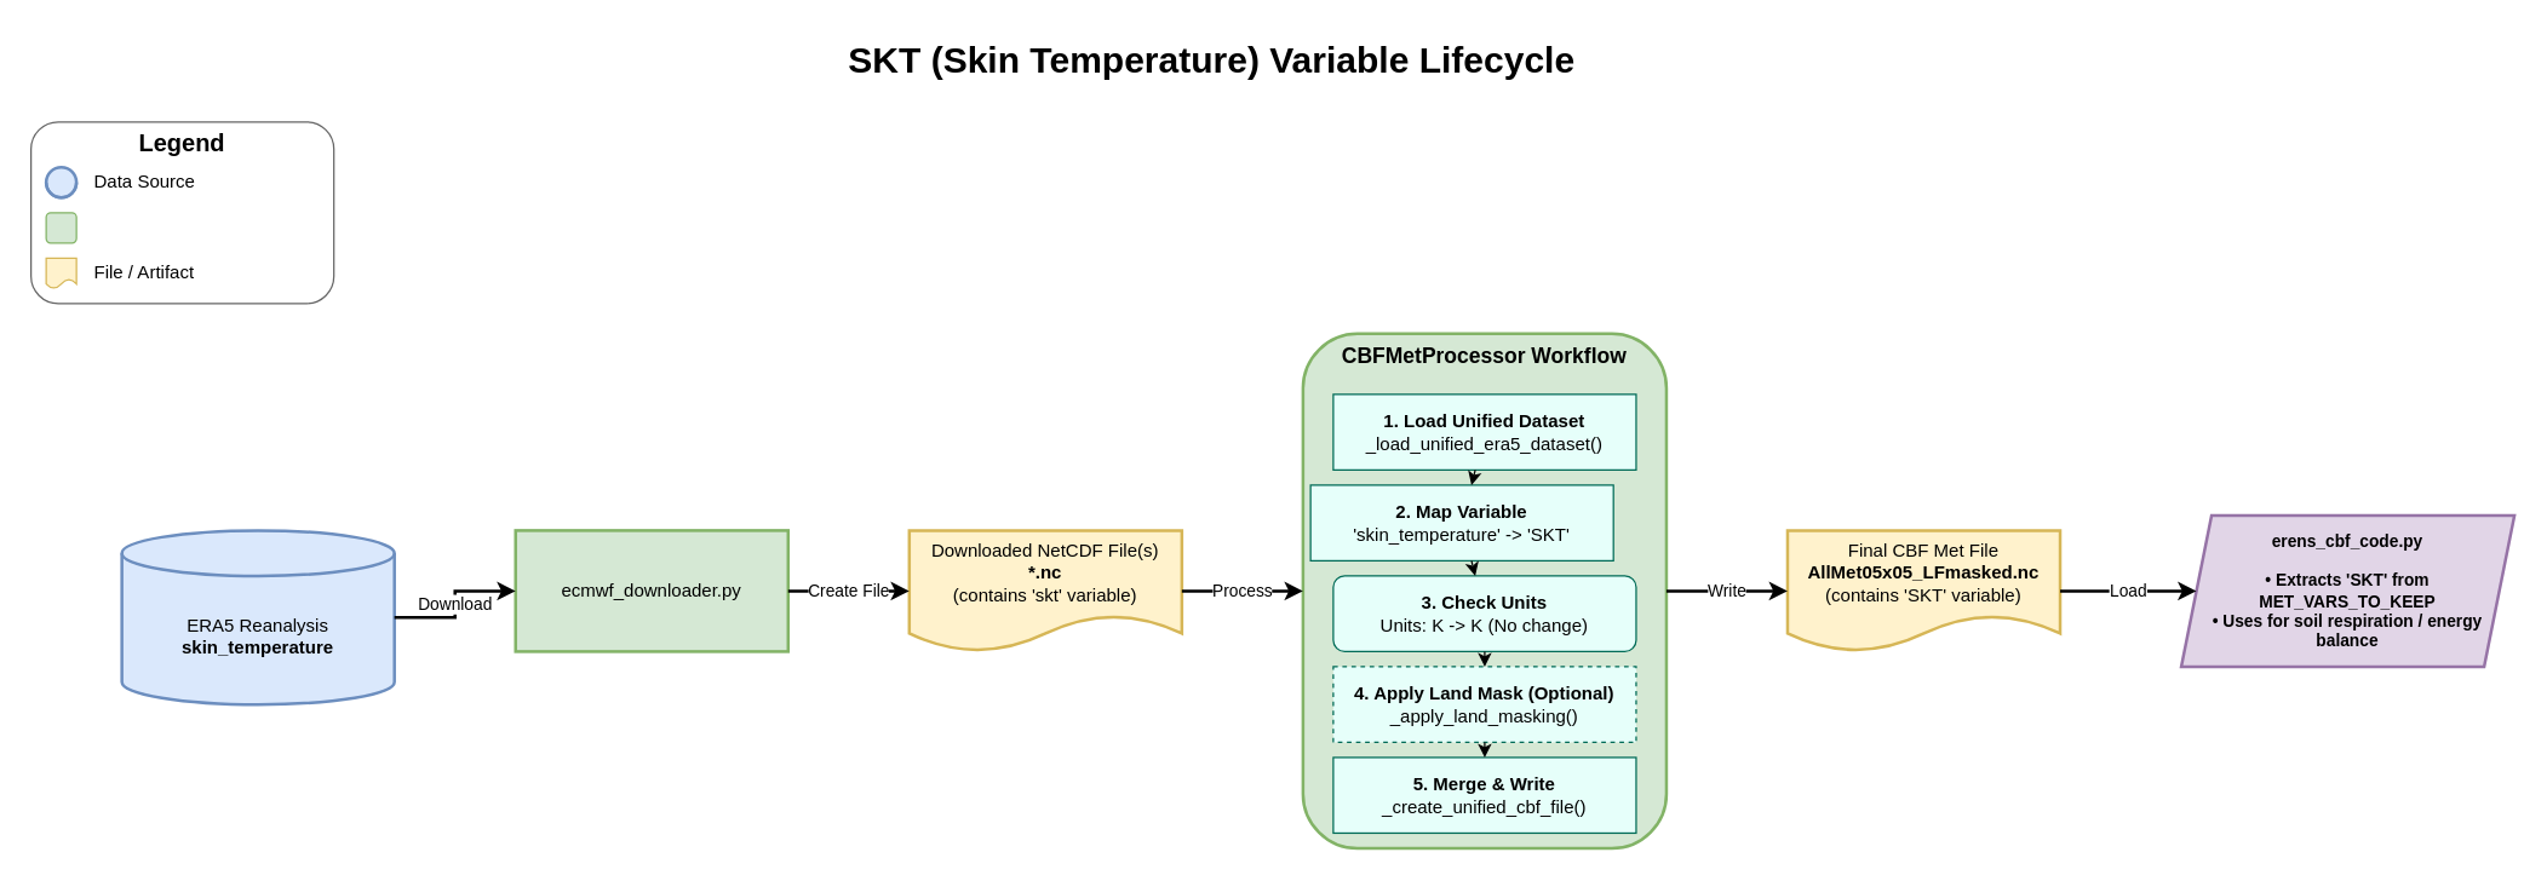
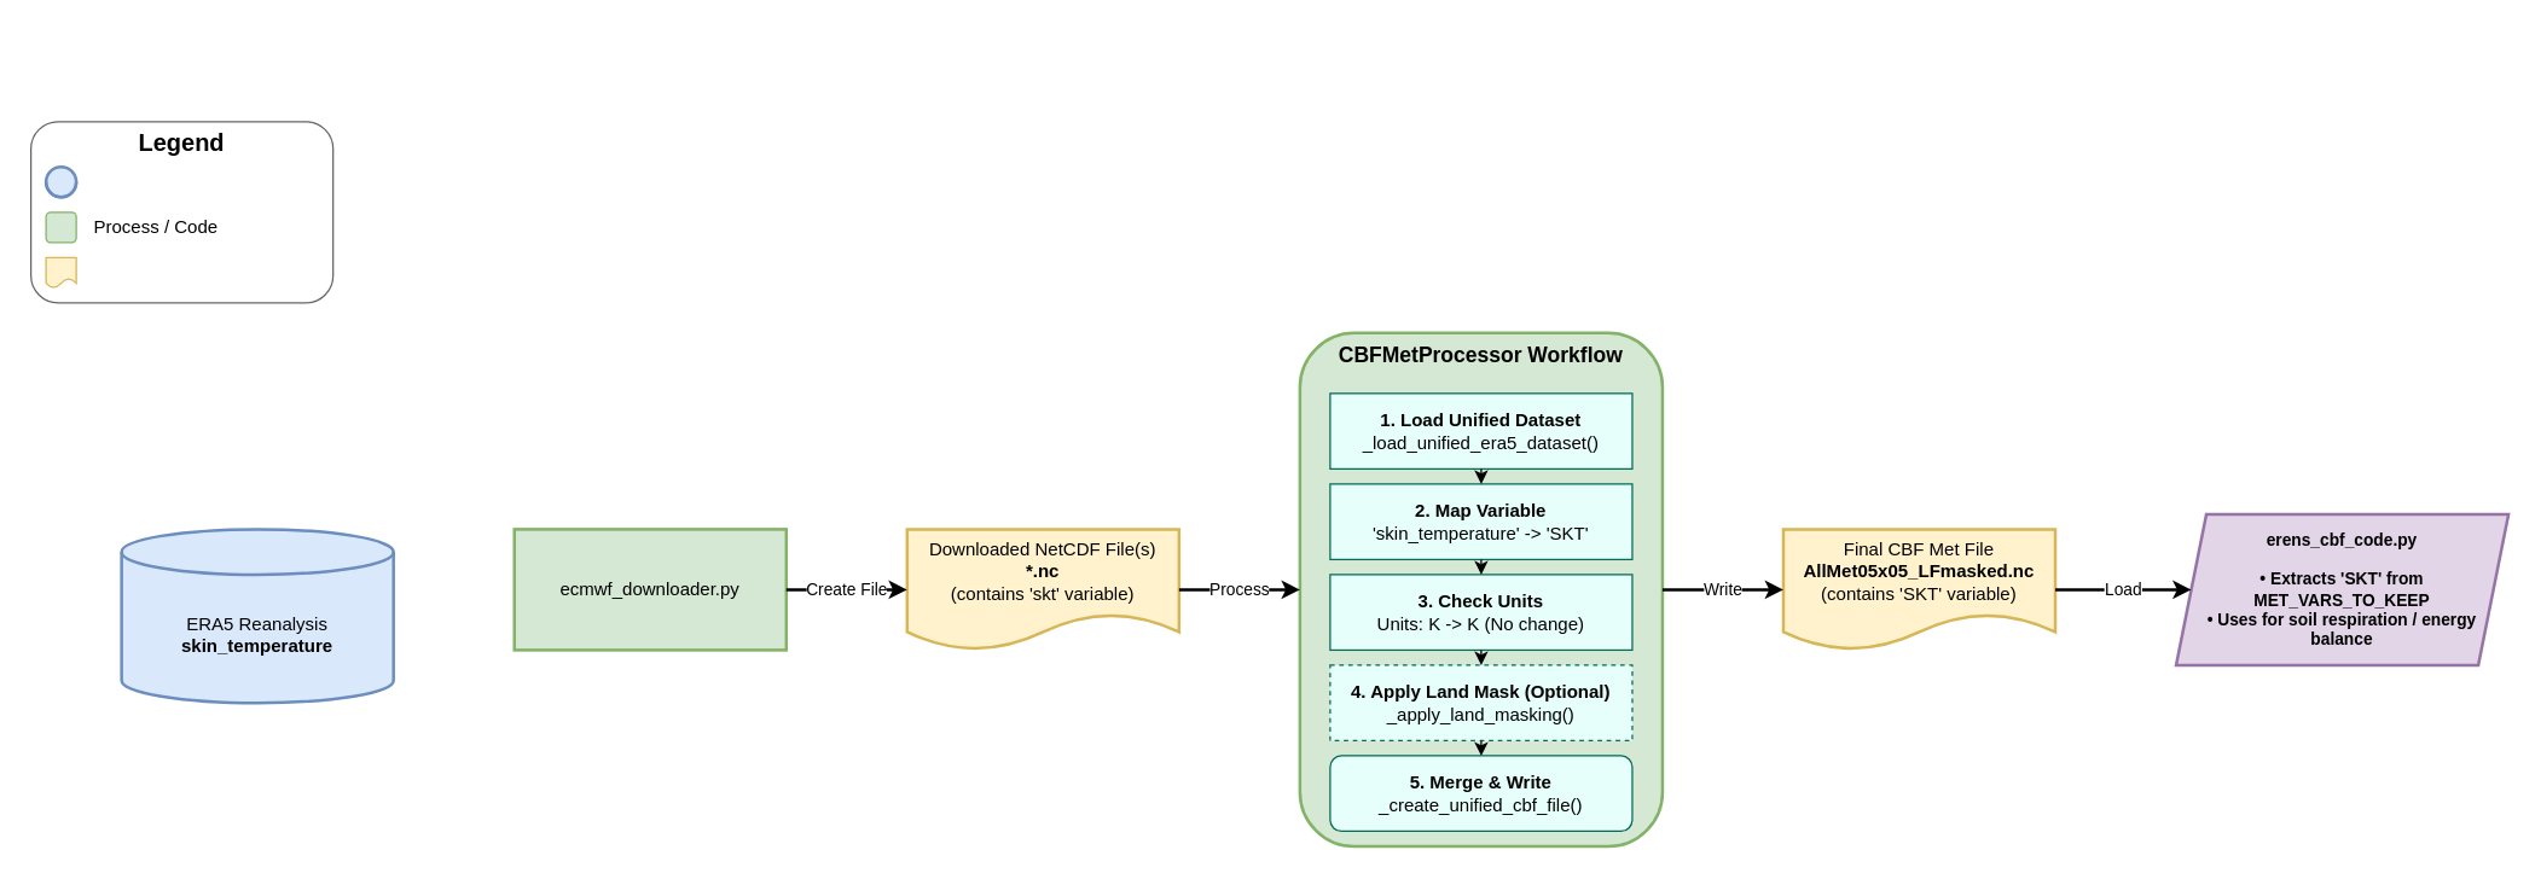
- <mxCell id="2" value="SKT (Skin Temperature) Variable Lifecycle" style="text;html=1;strokeColor=none;fillColor=none;align=center;verticalAlign=middle;whiteSpace=wrap;rounded=0;fontSize=24;fontStyle=1" parent="1" vertex="1"><mxGeometry x="200" y="20" width="1200" height="40" as="geometry" /></mxCell>
- <mxCell id="6" value="Data Source" style="text;html=1;strokeColor=none;fillColor=none;align=left;verticalAlign=middle;whiteSpace=wrap;rounded=0;" parent="1" vertex="1"><mxGeometry x="60" y="110" width="140" height="20" as="geometry" /></mxCell>
+ <mxCell id="8" value="Process / Code" style="text;html=1;strokeColor=none;fillColor=none;align=left;verticalAlign=middle;whiteSpace=wrap;rounded=0;" parent="1" vertex="1"><mxGeometry x="60" y="140" width="140" height="20" as="geometry" /></mxCell>
- <mxCell id="10" value="File / Artifact" style="text;html=1;strokeColor=none;fillColor=none;align=left;verticalAlign=middle;whiteSpace=wrap;rounded=0;" parent="1" vertex="1"><mxGeometry x="60" y="170" width="140" height="20" as="geometry" /></mxCell>
- <mxCell id="16" value="&lt;b&gt;2. Map Variable&lt;/b&gt;&lt;br&gt;'skin_temperature' -&amp;gt; 'SKT'" style="rounded=0;whiteSpace=wrap;html=1;align=center;fillColor=#e6fffa;strokeColor=#006b57;" parent="14" vertex="1"><mxGeometry x="5" y="100" width="200" height="50" as="geometry" /></mxCell>
+ <mxCell id="16" value="&lt;b&gt;2. Map Variable&lt;/b&gt;&lt;br&gt;'skin_temperature' -&amp;gt; 'SKT'" style="rounded=0;whiteSpace=wrap;html=1;align=center;fillColor=#e6fffa;strokeColor=#006b57;" parent="14" vertex="1"><mxGeometry x="20" y="100" width="200" height="50" as="geometry" /></mxCell>
- <mxCell id="22" value="Download" style="edgeStyle=orthogonalEdgeStyle;rounded=0;orthogonalLoop=1;jettySize=auto;html=1;endArrow=classic;endFill=1;strokeWidth=2;" parent="1" source="11" target="12" edge="1"><mxGeometry relative="1" as="geometry" /></mxCell>
- <mxCell id="17" value="&lt;b&gt;3. Check Units&lt;/b&gt;&lt;br&gt;Units: K -&amp;gt; K (No change)" style="whiteSpace=wrap;html=1;align=center;fillColor=#e6fffa;strokeColor=#006b57;rounded=1;" parent="14" vertex="1"><mxGeometry x="20" y="160" width="200" height="50" as="geometry" /></mxCell>
+ <mxCell id="17" value="&lt;b&gt;3. Check Units&lt;/b&gt;&lt;br&gt;Units: K -&amp;gt; K (No change)" style="rounded=0;whiteSpace=wrap;html=1;align=center;fillColor=#e6fffa;strokeColor=#006b57;" parent="14" vertex="1"><mxGeometry x="20" y="160" width="200" height="50" as="geometry" /></mxCell>
- <mxCell id="19" value="&lt;b&gt;5. Merge &amp;amp; Write&lt;/b&gt;&lt;br&gt;_create_unified_cbf_file()" style="rounded=0;whiteSpace=wrap;html=1;align=center;fillColor=#e6fffa;strokeColor=#006b57;" parent="14" vertex="1"><mxGeometry x="20" y="280" width="200" height="50" as="geometry" /></mxCell>
+ <mxCell id="19" value="&lt;b&gt;5. Merge &amp;amp; Write&lt;/b&gt;&lt;br&gt;_create_unified_cbf_file()" style="whiteSpace=wrap;html=1;align=center;fillColor=#e6fffa;strokeColor=#006b57;rounded=1;" parent="14" vertex="1"><mxGeometry x="20" y="280" width="200" height="50" as="geometry" /></mxCell>
